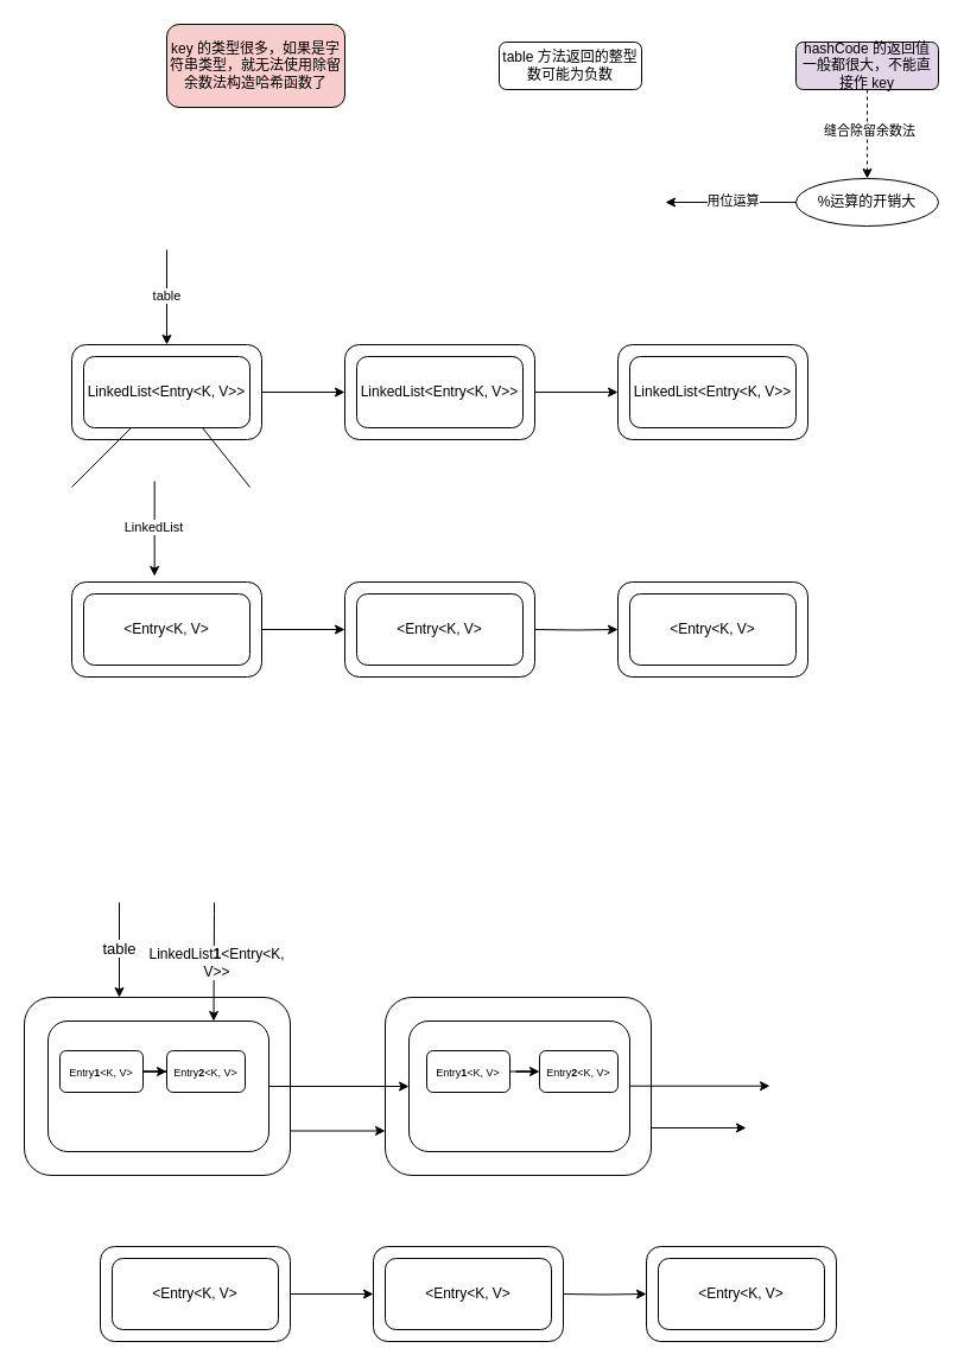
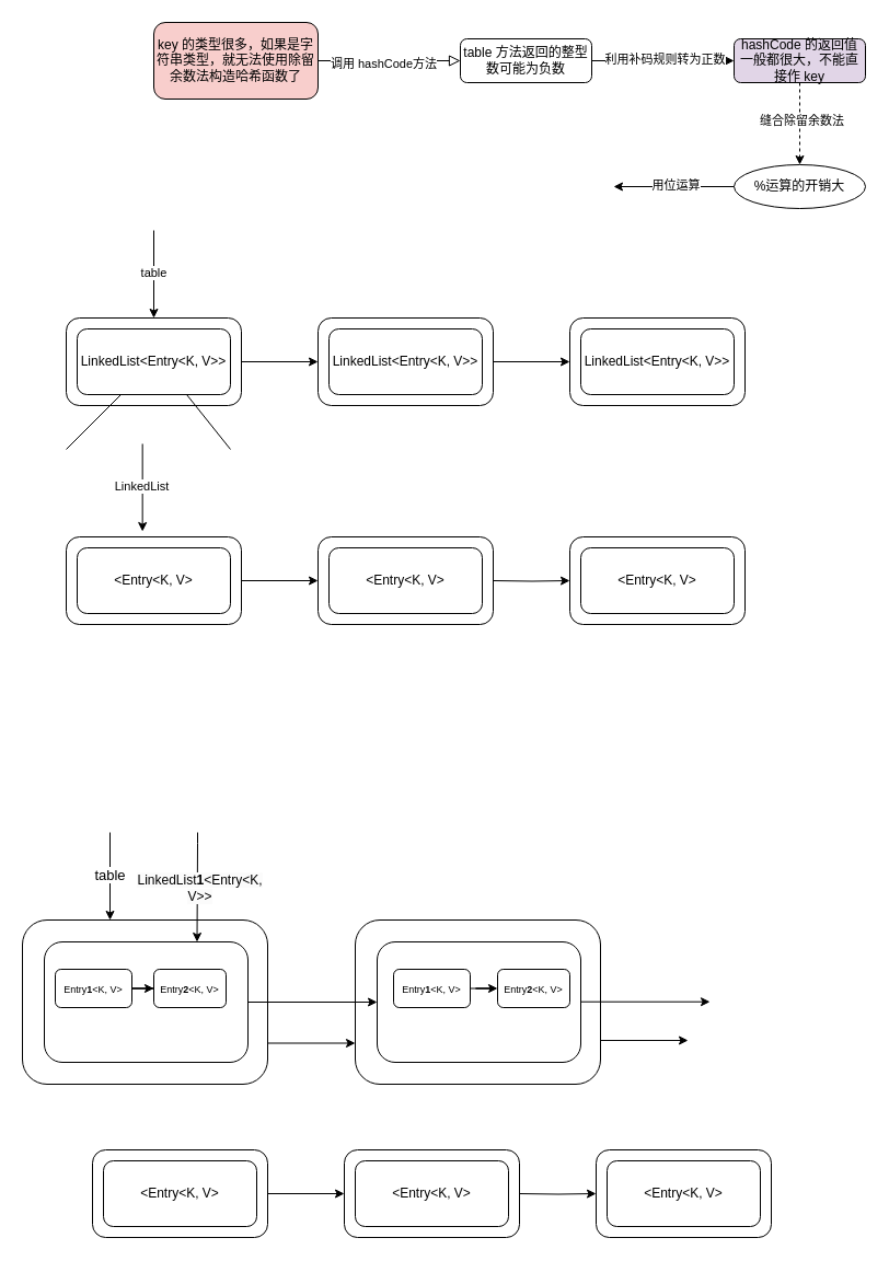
+ <mxCell id="2" value="" style="rounded=0;html=1;jettySize=auto;orthogonalLoop=1;fontSize=11;endArrow=block;endFill=0;endSize=8;strokeWidth=1;shadow=0;labelBackgroundColor=none;edgeStyle=orthogonalEdgeStyle;entryX=0;entryY=0.5;entryDx=0;entryDy=0;" parent="1" source="4" target="7" edge="1"><mxGeometry relative="1" as="geometry"><mxPoint x="350" y="55" as="targetPoint" /></mxGeometry></mxCell>
+ <mxCell id="3" value="调用 hashCode方法" style="edgeLabel;html=1;align=center;verticalAlign=middle;resizable=0;points=[];" parent="2" vertex="1" connectable="0"><mxGeometry x="-0.094" y="-2" relative="1" as="geometry"><mxPoint as="offset" /></mxGeometry></mxCell>
+ <mxCell id="5" style="edgeStyle=orthogonalEdgeStyle;rounded=0;orthogonalLoop=1;jettySize=auto;html=1;exitX=1;exitY=0.5;exitDx=0;exitDy=0;entryX=0;entryY=0.5;entryDx=0;entryDy=0;" parent="1" source="7" target="10" edge="1"><mxGeometry relative="1" as="geometry" /></mxCell>
+ <mxCell id="6" value="利用补码规则转为正数" style="edgeLabel;html=1;align=center;verticalAlign=middle;resizable=0;points=[];" parent="5" vertex="1" connectable="0"><mxGeometry x="0.008" y="2" relative="1" as="geometry"><mxPoint as="offset" /></mxGeometry></mxCell>
